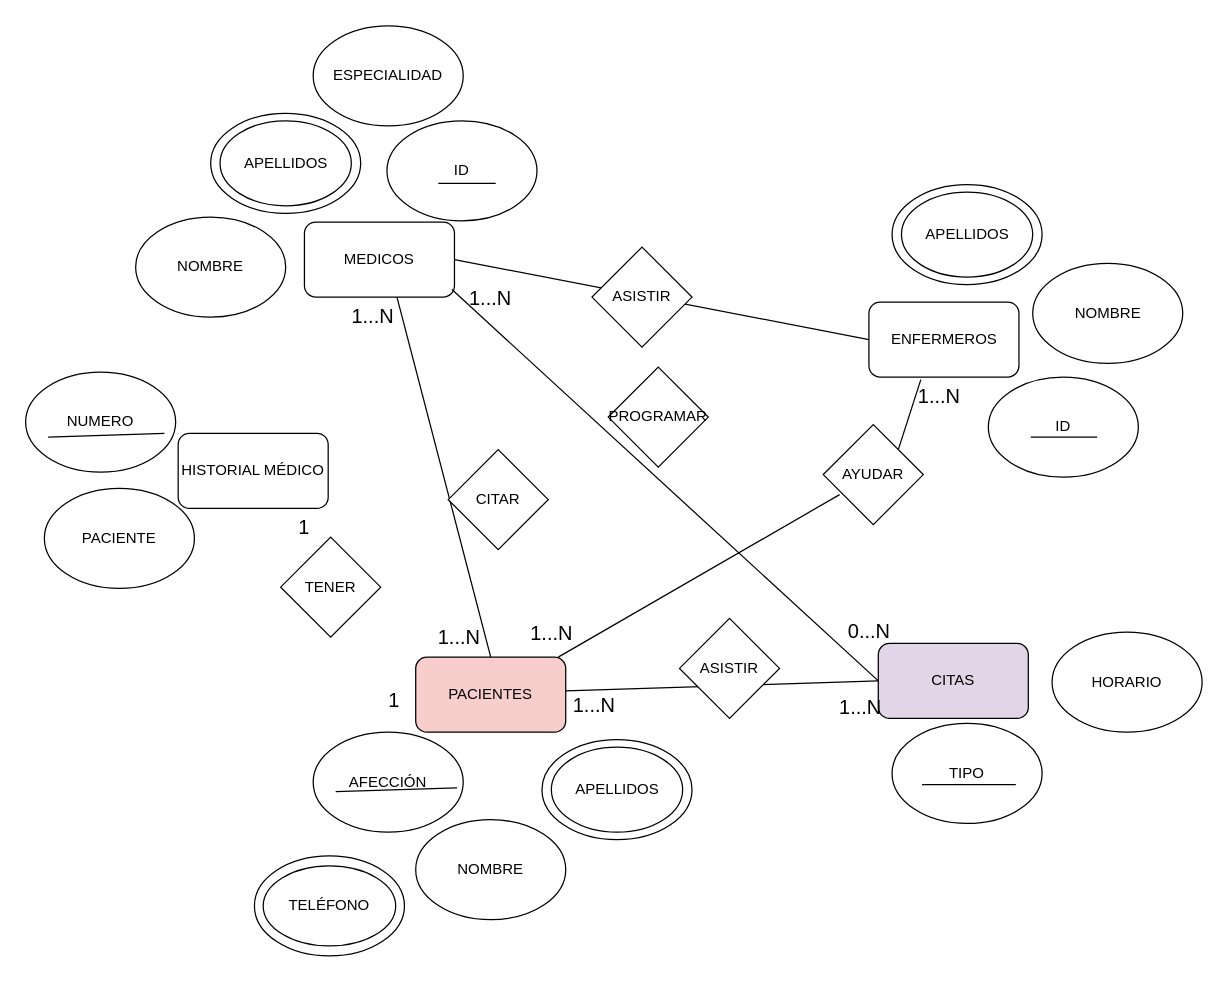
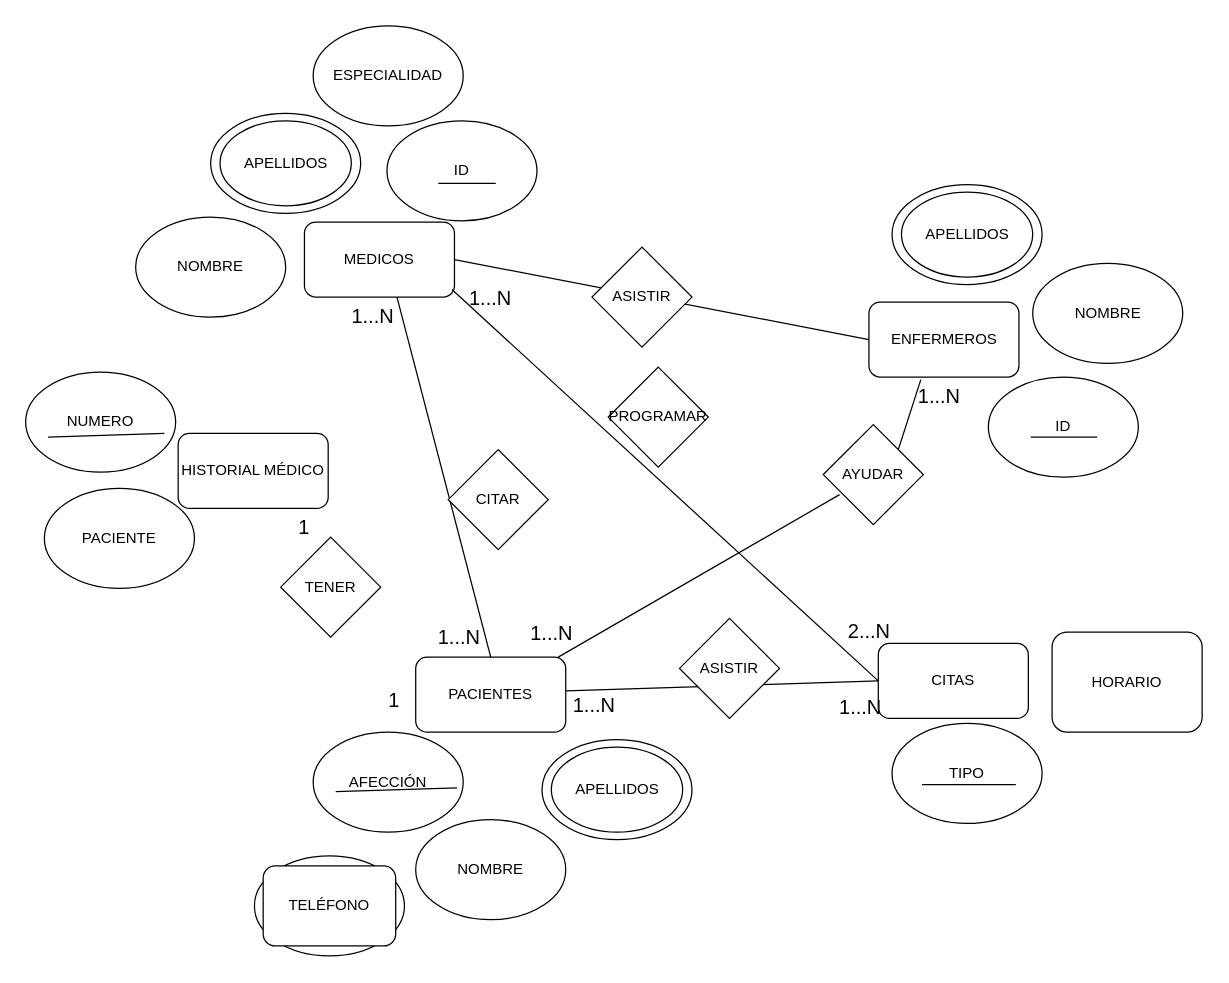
- <mxCell id="40" value="0...N" style="text;strokeColor=none;fillColor=none;html=1;align=center;verticalAlign=middle;whiteSpace=wrap;rounded=0;fontSize=16;" vertex="1" parent="1"><mxGeometry x="665" y="489" width="60" height="30" as="geometry" /></mxCell>
+ <mxCell id="40" value="2...N" style="text;strokeColor=none;fillColor=none;html=1;align=center;verticalAlign=middle;whiteSpace=wrap;rounded=0;fontSize=16;" vertex="1" parent="1"><mxGeometry x="665" y="489" width="60" height="30" as="geometry" /></mxCell>
- <mxCell id="5" value="CITAS" style="rounded=1;whiteSpace=wrap;html=1;fillColor=#e1d5e7;" vertex="1" parent="1"><mxGeometry x="702" y="514" width="120" height="60" as="geometry" /></mxCell>
+ <mxCell id="5" value="CITAS" style="rounded=1;whiteSpace=wrap;html=1;" vertex="1" parent="1"><mxGeometry x="702" y="514" width="120" height="60" as="geometry" /></mxCell>
- <mxCell id="19" value="HORARIO" style="ellipse;whiteSpace=wrap;html=1;" vertex="1" parent="1"><mxGeometry x="841" y="505" width="120" height="80" as="geometry" /></mxCell>
+ <mxCell id="19" value="HORARIO" style="whiteSpace=wrap;html=1;rounded=1;" vertex="1" parent="1"><mxGeometry x="841" y="505" width="120" height="80" as="geometry" /></mxCell>
- <mxCell id="3" value="PACIENTES" style="rounded=1;whiteSpace=wrap;html=1;fillColor=#f8cecc;" vertex="1" parent="1"><mxGeometry x="332" y="525" width="120" height="60" as="geometry" /></mxCell>
+ <mxCell id="3" value="PACIENTES" style="rounded=1;whiteSpace=wrap;html=1;" vertex="1" parent="1"><mxGeometry x="332" y="525" width="120" height="60" as="geometry" /></mxCell>
- <mxCell id="50" value="TELÉFONO" style="ellipse;whiteSpace=wrap;html=1;" vertex="1" parent="1"><mxGeometry x="210" y="692" width="106" height="64" as="geometry" /></mxCell>
+ <mxCell id="50" value="TELÉFONO" style="whiteSpace=wrap;html=1;rounded=1;" vertex="1" parent="1"><mxGeometry x="210" y="692" width="106" height="64" as="geometry" /></mxCell>
